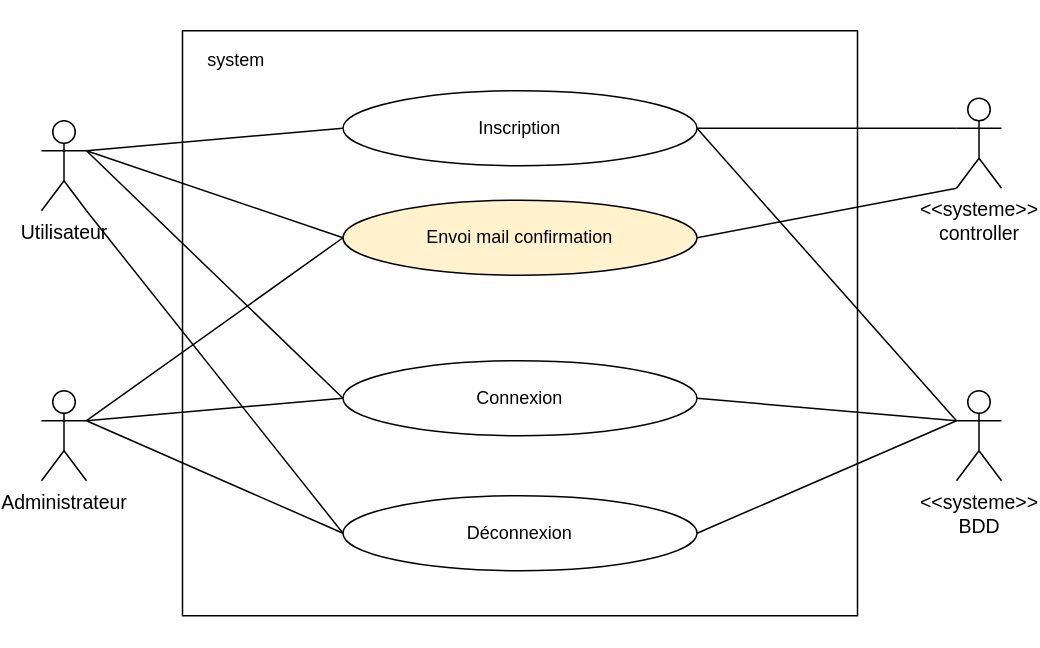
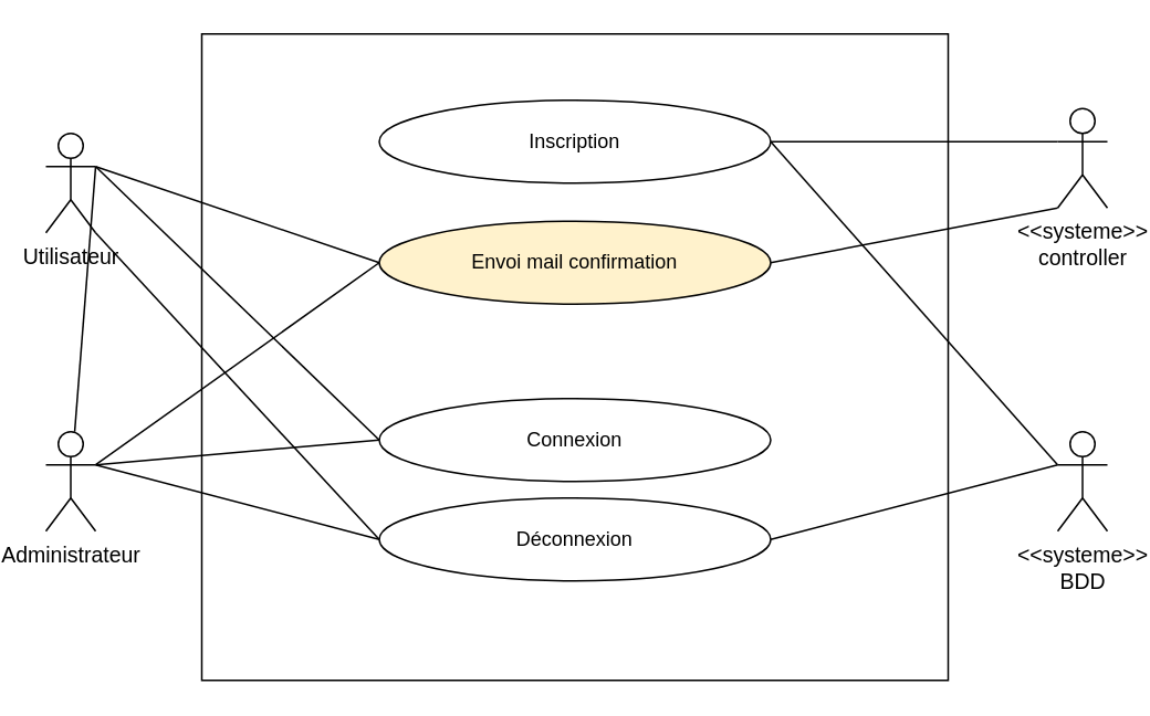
- <mxCell id="3" value="system" style="text;html=1;strokeColor=none;fillColor=none;align=center;verticalAlign=middle;whiteSpace=wrap;rounded=0;" parent="1" vertex="1"><mxGeometry x="130" y="30" width="40" height="20" as="geometry" /></mxCell>
- <mxCell id="12" value="" style="endArrow=none;html=1;exitX=1;exitY=0.333;exitDx=0;exitDy=0;exitPerimeter=0;entryX=0;entryY=0.5;entryDx=0;entryDy=0;" parent="1" source="4" target="7" edge="1"><mxGeometry width="50" height="50" relative="1" as="geometry"><mxPoint x="50" y="233" as="sourcePoint" /><mxPoint x="100" y="183" as="targetPoint" /></mxGeometry></mxCell>
+ <mxCell id="12" value="" style="endArrow=none;html=1;exitX=1;exitY=0.333;exitDx=0;exitDy=0;exitPerimeter=0;" parent="1" source="4" target="5" edge="1"><mxGeometry width="50" height="50" relative="1" as="geometry"><mxPoint x="50" y="233" as="sourcePoint" /><mxPoint x="100" y="183" as="targetPoint" /></mxGeometry></mxCell>
- <mxCell id="20" value="" style="endArrow=none;html=1;entryX=1;entryY=0.5;entryDx=0;entryDy=0;exitX=0;exitY=0.333;exitDx=0;exitDy=0;exitPerimeter=0;" parent="1" source="6" target="10" edge="1"><mxGeometry width="50" height="50" relative="1" as="geometry"><mxPoint x="-10" y="480" as="sourcePoint" /><mxPoint x="40" y="430" as="targetPoint" /></mxGeometry></mxCell>
- <mxCell id="11" value="Déconnexion" style="ellipse;whiteSpace=wrap;html=1;" parent="1" vertex="1"><mxGeometry x="221" y="330" width="236" height="50" as="geometry" /></mxCell>
+ <mxCell id="11" value="Déconnexion" style="ellipse;whiteSpace=wrap;html=1;" parent="1" vertex="1"><mxGeometry x="221" y="300" width="236" height="50" as="geometry" /></mxCell>
